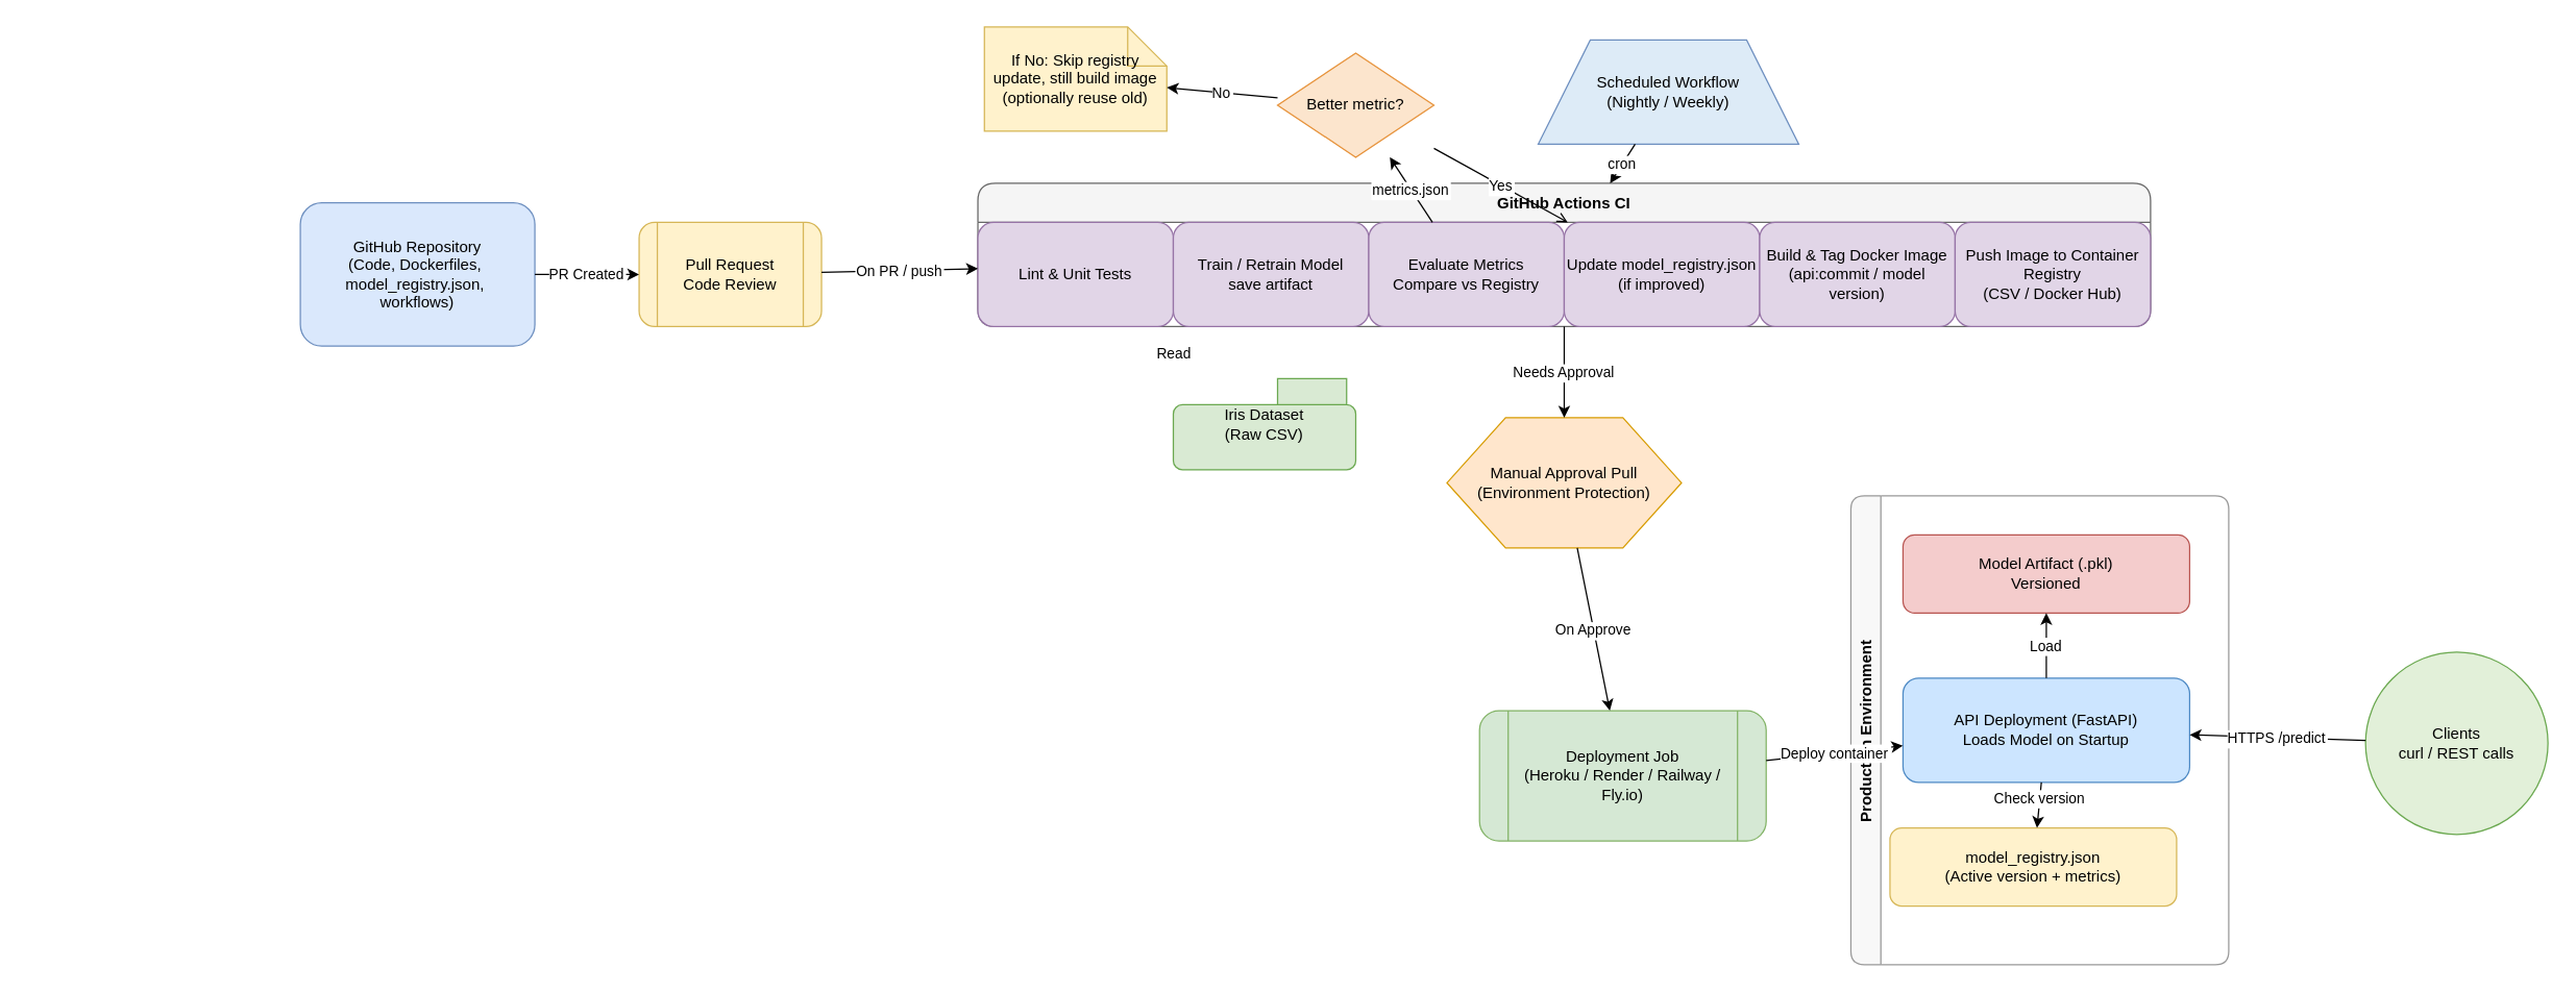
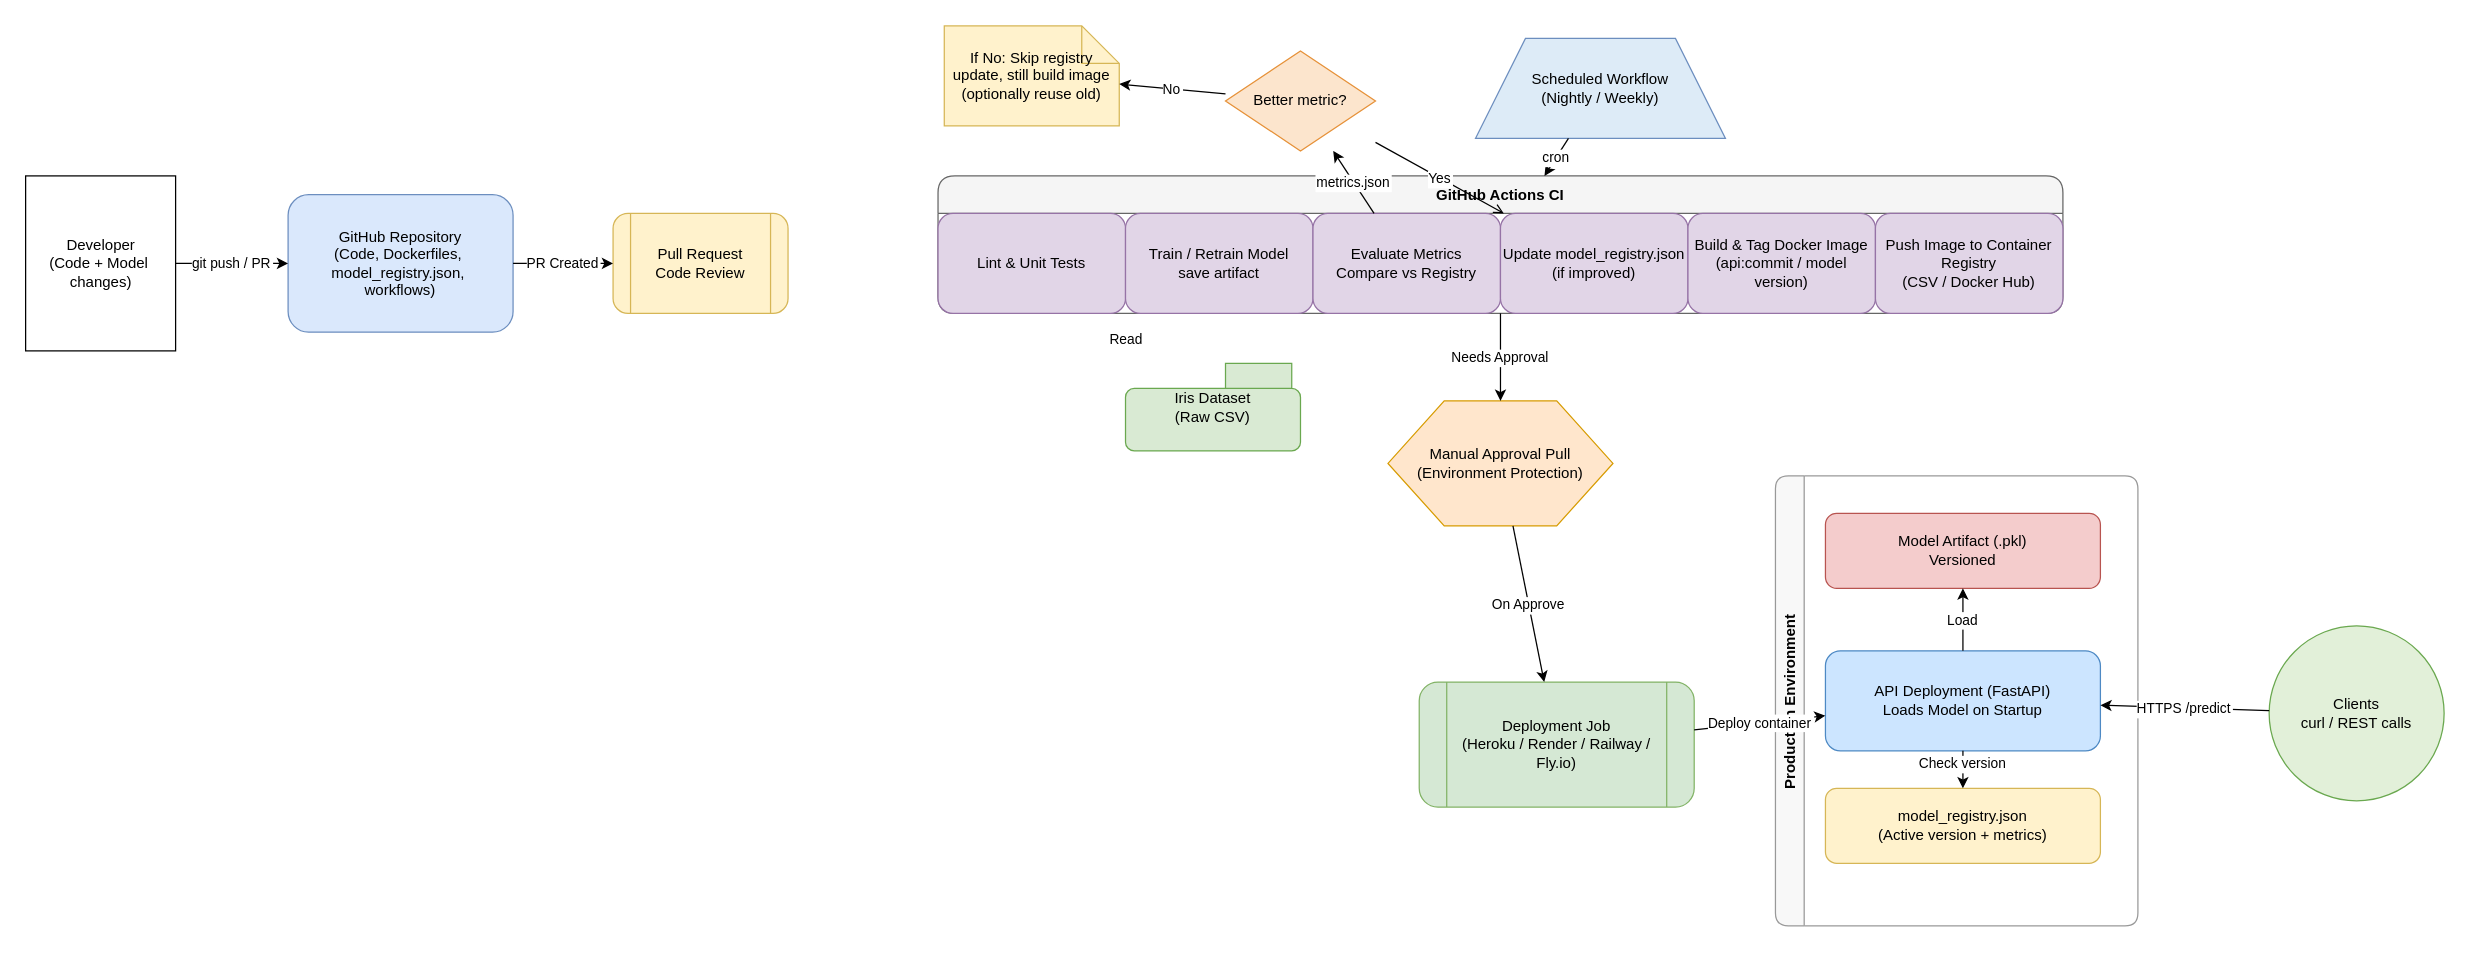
- <mxCell id="14" value="On PR / push" edge="1" parent="1" source="5" target="7"><mxGeometry relative="1" as="geometry" /></mxCell>
+ <mxCell id="2" value="Developer&lt;br&gt;(Code + Model&amp;nbsp;&lt;div&gt;changes)&lt;/div&gt;" style="shape=mxgraph.office.people.business_person;verticalAlign=middle;html=1;" vertex="1" parent="1"><mxGeometry x="20" y="140" width="120" height="140" as="geometry" /></mxCell>
+ <mxCell id="4" value="git push / PR" edge="1" parent="1" source="2" target="3"><mxGeometry relative="1" as="geometry" /></mxCell>
- <mxCell id="21" value="model_registry.json&#10;(Active version + metrics)" style="shape=rectangle;whiteSpace=wrap;rounded=1;fillColor=#fff2cc;strokeColor=#d6b656;" vertex="1" parent="19"><mxGeometry x="30" y="255" width="220" height="60" as="geometry" /></mxCell>
+ <mxCell id="21" value="model_registry.json&#10;(Active version + metrics)" style="shape=rectangle;whiteSpace=wrap;rounded=1;fillColor=#fff2cc;strokeColor=#d6b656;" vertex="1" parent="19"><mxGeometry x="40" y="250" width="220" height="60" as="geometry" /></mxCell>
